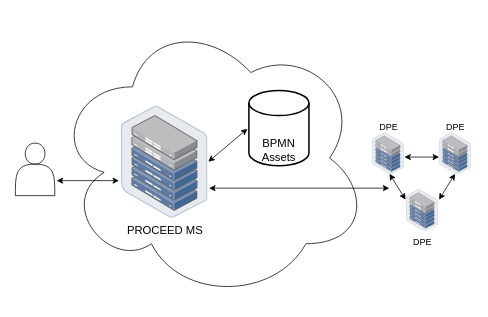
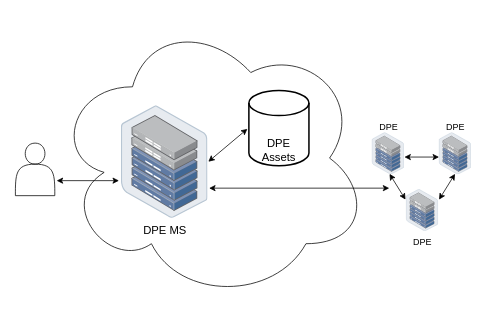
- <mxCell id="4" value="&lt;font style=&quot;font-size: 15px;&quot;&gt;BPMN&lt;br&gt;Assets&lt;br&gt;&lt;/font&gt;" style="strokeWidth=2;html=1;shape=mxgraph.flowchart.database;whiteSpace=wrap;verticalAlign=bottom;" parent="1" vertex="1"><mxGeometry x="331" y="120" width="80" height="100" as="geometry" /></mxCell>
+ <mxCell id="4" value="&lt;font style=&quot;font-size: 15px;&quot;&gt;DPE&lt;br&gt;Assets&lt;br&gt;&lt;/font&gt;" style="strokeWidth=2;html=1;shape=mxgraph.flowchart.database;whiteSpace=wrap;verticalAlign=bottom;" parent="1" vertex="1"><mxGeometry x="331" y="120" width="80" height="100" as="geometry" /></mxCell>
- <mxCell id="3" value="&lt;font style=&quot;font-size: 15px;&quot;&gt;PROCEED MS&lt;/font&gt;" style="image;points=[];aspect=fixed;html=1;align=center;shadow=0;dashed=0;image=img/lib/allied_telesis/storage/Datacenter_Server_Half_Rack_ToR.svg;" parent="1" vertex="1"><mxGeometry x="161" y="140" width="115.45" height="150" as="geometry" /></mxCell>
+ <mxCell id="3" value="&lt;font style=&quot;font-size: 15px;&quot;&gt;DPE MS&lt;/font&gt;" style="image;points=[];aspect=fixed;html=1;align=center;shadow=0;dashed=0;image=img/lib/allied_telesis/storage/Datacenter_Server_Half_Rack_ToR.svg;" parent="1" vertex="1"><mxGeometry x="161" y="140" width="115.45" height="150" as="geometry" /></mxCell>
